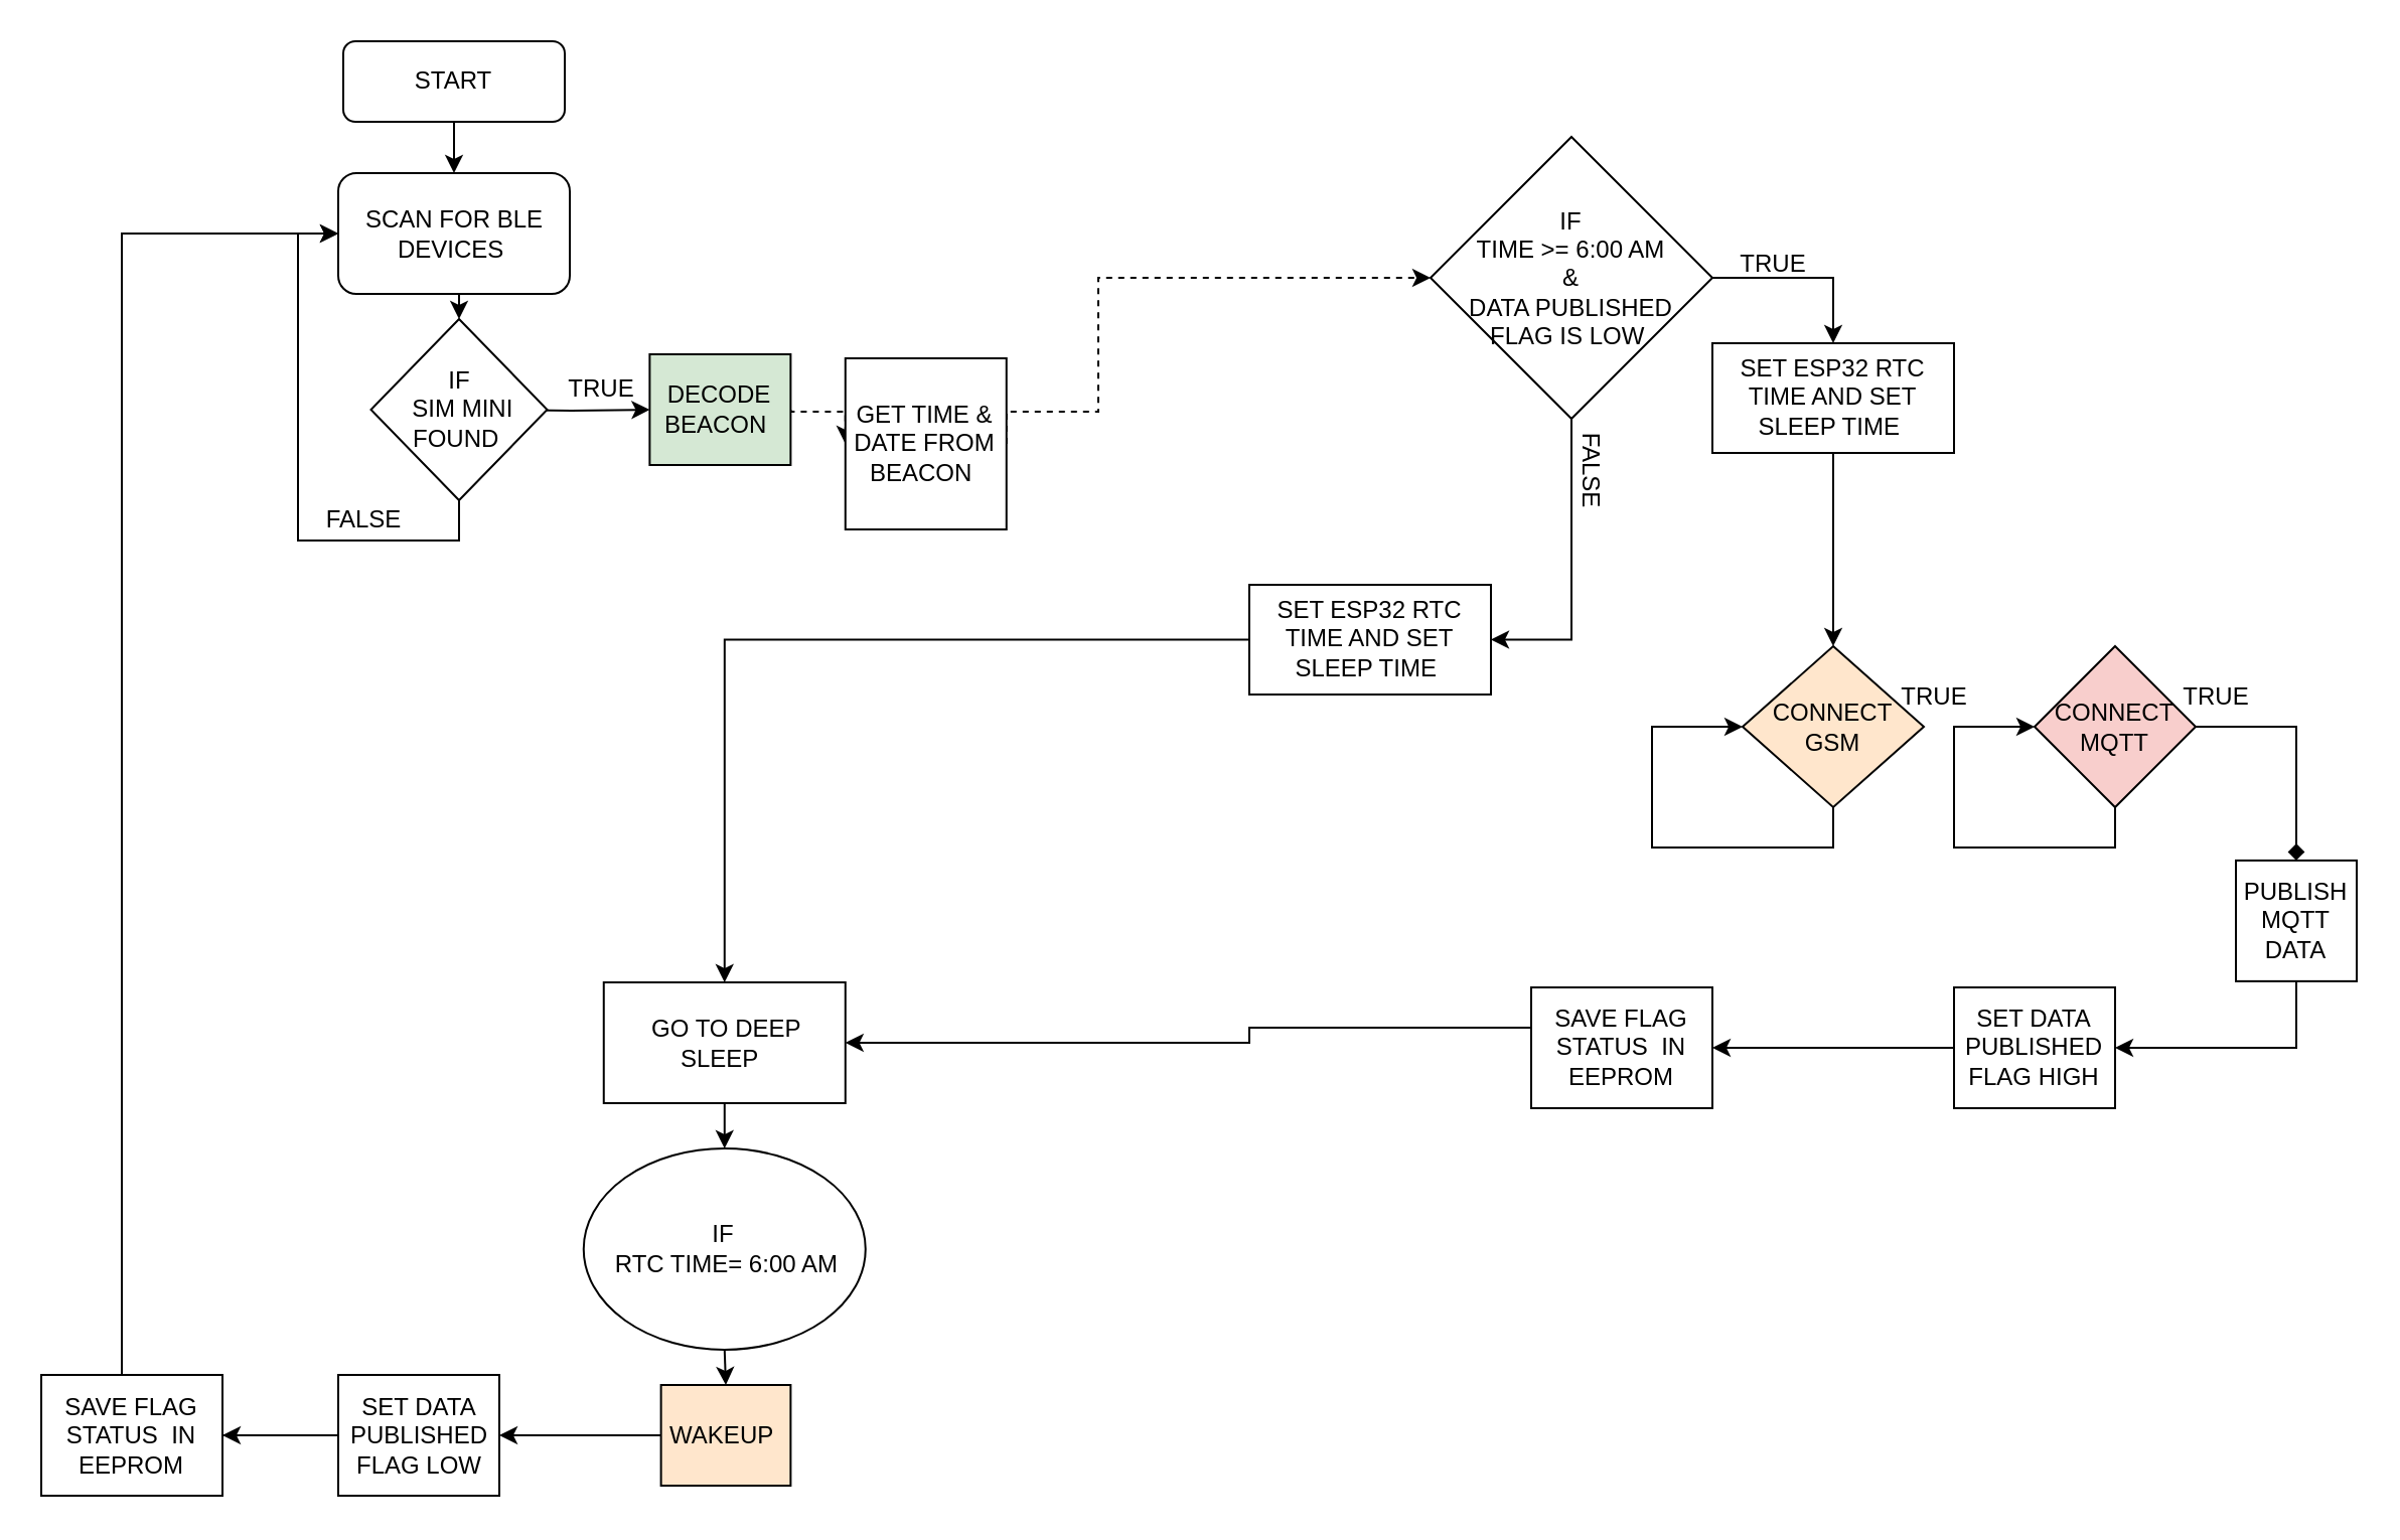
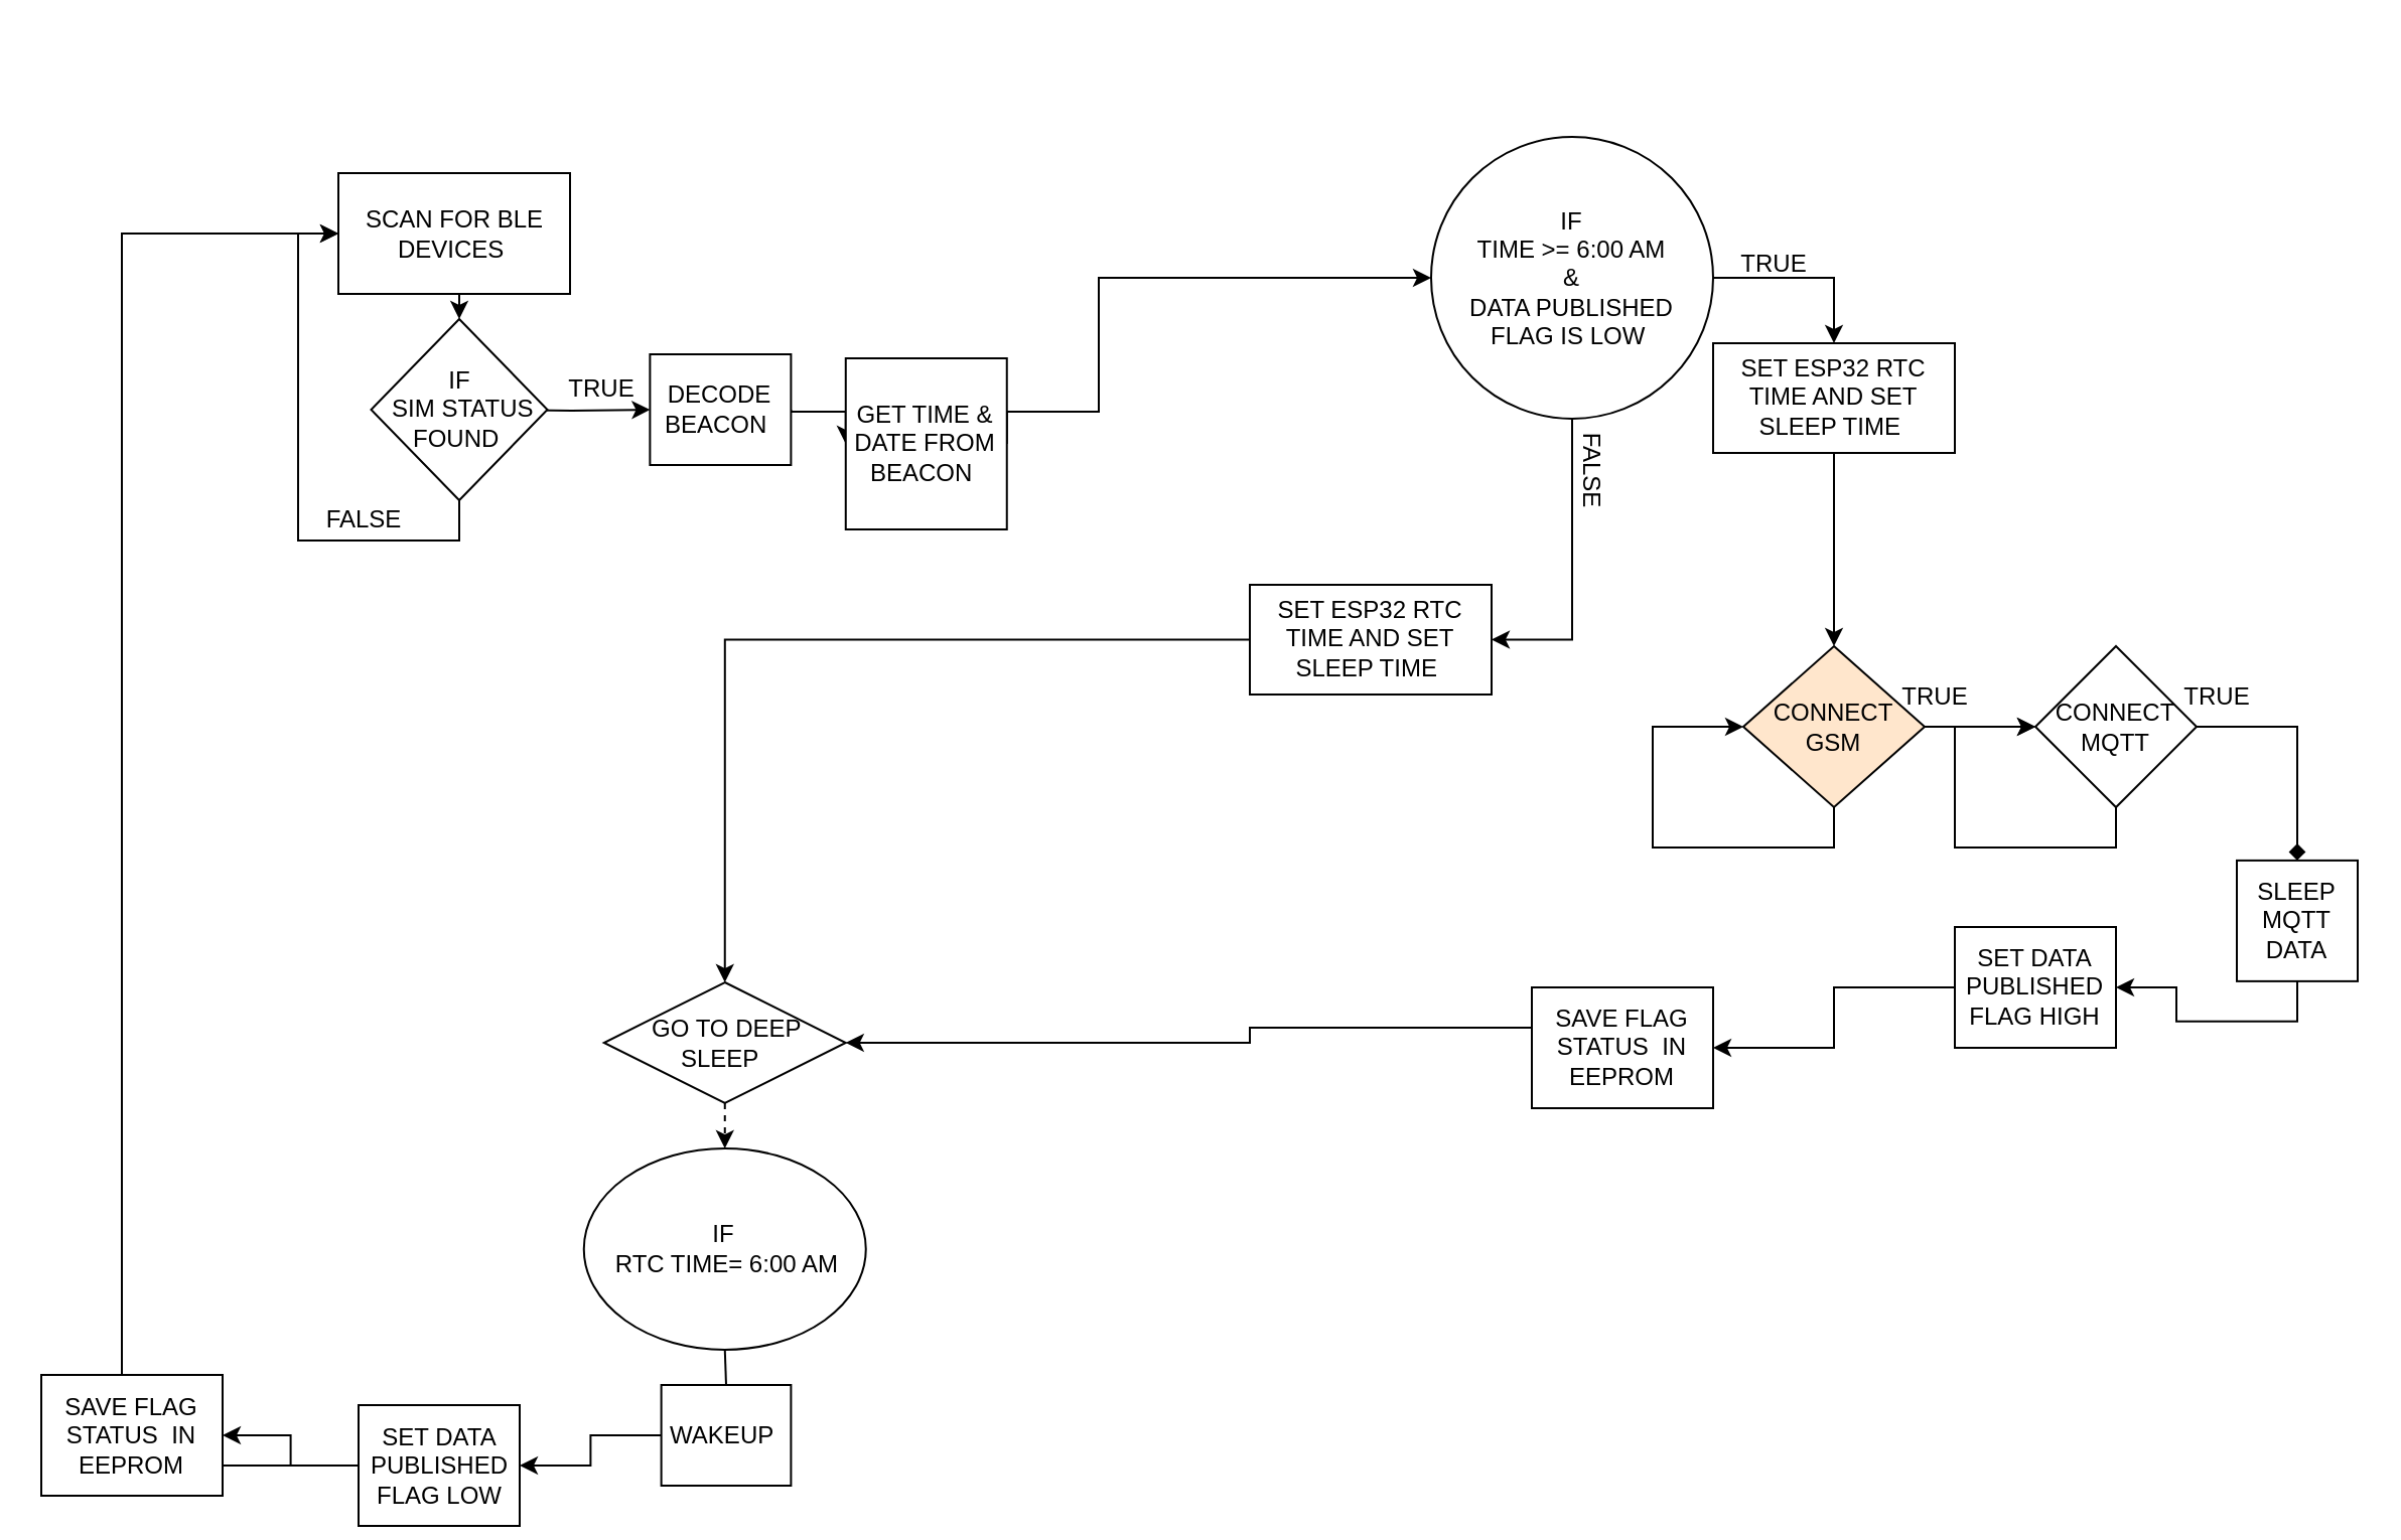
- <mxCell id="3" value="START" style="rounded=1;whiteSpace=wrap;html=1;" parent="1" vertex="1"><mxGeometry x="170" width="110" height="40" as="geometry" y="20" /></mxCell>
- <mxCell id="2" value="" style="edgeStyle=orthogonalEdgeStyle;rounded=0;orthogonalLoop=1;jettySize=auto;html=1;" parent="1" source="3" target="5" edge="1"><mxGeometry relative="1" as="geometry" /></mxCell>
- <mxCell id="5" value="SCAN FOR BLE DEVICES&amp;nbsp;" style="whiteSpace=wrap;html=1;rounded=1;" parent="1" vertex="1"><mxGeometry x="167.5" y="85.5" width="115" height="60" as="geometry" /></mxCell>
+ <mxCell id="5" value="SCAN FOR BLE DEVICES&amp;nbsp;" style="rounded=0;whiteSpace=wrap;html=1;" parent="1" vertex="1"><mxGeometry x="167.5" y="85.5" width="115" height="60" as="geometry" /></mxCell>
- <mxCell id="11" style="edgeStyle=orthogonalEdgeStyle;rounded=0;orthogonalLoop=1;jettySize=auto;html=1;exitX=1;exitY=0.5;exitDx=0;exitDy=0;entryX=0;entryY=0.5;entryDx=0;entryDy=0;dashed=1;" parent="1" source="12" target="32" edge="1"><mxGeometry relative="1" as="geometry"><mxPoint x="690" y="203" as="targetPoint" /><Array as="points"><mxPoint x="545" y="204" /><mxPoint x="545" y="138" /></Array></mxGeometry></mxCell>
+ <mxCell id="11" style="edgeStyle=orthogonalEdgeStyle;rounded=0;orthogonalLoop=1;jettySize=auto;html=1;exitX=1;exitY=0.5;exitDx=0;exitDy=0;entryX=0;entryY=0.5;entryDx=0;entryDy=0;" parent="1" source="12" target="32" edge="1"><mxGeometry relative="1" as="geometry"><mxPoint x="690" y="203" as="targetPoint" /><Array as="points"><mxPoint x="545" y="204" /><mxPoint x="545" y="138" /></Array></mxGeometry></mxCell>
- <mxCell id="32" value="IF &lt;br&gt;TIME &amp;gt;= 6:00 AM&lt;br&gt;&amp;amp;&lt;br&gt;DATA PUBLISHED &lt;br&gt;FLAG IS LOW&amp;nbsp;" style="rhombus;whiteSpace=wrap;html=1;rounded=0;" parent="1" vertex="1"><mxGeometry x="710" y="67.5" width="140" height="140" as="geometry" /></mxCell>
+ <mxCell id="32" value="IF &lt;br&gt;TIME &amp;gt;= 6:00 AM&lt;br&gt;&amp;amp;&lt;br&gt;DATA PUBLISHED &lt;br&gt;FLAG IS LOW&amp;nbsp;" style="ellipse;whiteSpace=wrap;html=1;" parent="1" vertex="1"><mxGeometry x="710" y="67.5" width="140" height="140" as="geometry" /></mxCell>
- <mxCell id="8" value="IF&lt;br&gt;&amp;nbsp;SIM MINI FOUND&amp;nbsp;" style="rhombus;whiteSpace=wrap;html=1;rounded=0;" parent="1" vertex="1"><mxGeometry x="183.75" y="158" width="87.5" height="90" as="geometry" /></mxCell>
+ <mxCell id="8" value="IF&lt;br&gt;&amp;nbsp;SIM STATUS FOUND&amp;nbsp;" style="rhombus;whiteSpace=wrap;html=1;rounded=0;" parent="1" vertex="1"><mxGeometry x="183.75" y="158" width="87.5" height="90" as="geometry" /></mxCell>
- <mxCell id="10" value="DECODE BEACON&amp;nbsp;" style="whiteSpace=wrap;html=1;rounded=0;fillColor=#d5e8d4;" parent="1" vertex="1"><mxGeometry x="322.19" y="175.5" width="70" height="55" as="geometry" /></mxCell>
+ <mxCell id="10" value="DECODE BEACON&amp;nbsp;" style="whiteSpace=wrap;html=1;rounded=0;" parent="1" vertex="1"><mxGeometry x="322.19" y="175.5" width="70" height="55" as="geometry" /></mxCell>
- <mxCell id="9" style="edgeStyle=orthogonalEdgeStyle;rounded=0;orthogonalLoop=1;jettySize=auto;html=1;exitX=1;exitY=0.5;exitDx=0;exitDy=0;entryX=0;entryY=0.5;entryDx=0;entryDy=0;dashed=1;" parent="1" source="10" target="12" edge="1"><mxGeometry relative="1" as="geometry"><Array as="points"><mxPoint x="412.19" y="204" /><mxPoint x="412.19" y="204" /></Array></mxGeometry></mxCell>
+ <mxCell id="9" style="edgeStyle=orthogonalEdgeStyle;rounded=0;orthogonalLoop=1;jettySize=auto;html=1;exitX=1;exitY=0.5;exitDx=0;exitDy=0;entryX=0;entryY=0.5;entryDx=0;entryDy=0;" parent="1" source="10" target="12" edge="1"><mxGeometry relative="1" as="geometry"><Array as="points"><mxPoint x="412.19" y="204" /><mxPoint x="412.19" y="204" /></Array></mxGeometry></mxCell>
+ <mxCell id="19" value="" style="edgeStyle=orthogonalEdgeStyle;rounded=0;orthogonalLoop=1;jettySize=auto;html=1;exitX=1;exitY=0.5;exitDx=0;exitDy=0;" parent="1" source="21" target="23" edge="1"><mxGeometry relative="1" as="geometry" /></mxCell>
- <mxCell id="23" value="CONNECT MQTT" style="rhombus;whiteSpace=wrap;html=1;rounded=0;fillColor=#f8cecc;" parent="1" vertex="1"><mxGeometry x="1010" y="320.5" width="80" height="80" as="geometry" /></mxCell>
+ <mxCell id="23" value="CONNECT MQTT" style="rhombus;whiteSpace=wrap;html=1;rounded=0;" parent="1" vertex="1"><mxGeometry x="1010" y="320.5" width="80" height="80" as="geometry" /></mxCell>
- <mxCell id="26" value="PUBLISH MQTT DATA" style="whiteSpace=wrap;html=1;rounded=0;" parent="1" vertex="1"><mxGeometry x="1110" y="426.94" width="60" height="60" as="geometry" /></mxCell>
+ <mxCell id="26" value="SLEEP MQTT DATA" style="whiteSpace=wrap;html=1;rounded=0;" parent="1" vertex="1"><mxGeometry x="1110" y="426.94" width="60" height="60" as="geometry" /></mxCell>
- <mxCell id="14" value="&amp;nbsp;GO TO DEEP SLEEP&amp;nbsp;" style="whiteSpace=wrap;html=1;rounded=0;" parent="1" vertex="1"><mxGeometry x="299.38" y="487.5" width="120" height="60" as="geometry" /></mxCell>
+ <mxCell id="14" value="&amp;nbsp;GO TO DEEP SLEEP&amp;nbsp;" style="rhombus;whiteSpace=wrap;html=1;" parent="1" vertex="1"><mxGeometry x="299.38" y="487.5" width="120" height="60" as="geometry" /></mxCell>
- <mxCell id="35" value="SET DATA PUBLISHED FLAG HIGH" style="rounded=0;whiteSpace=wrap;html=1;" parent="1" vertex="1"><mxGeometry x="970" y="490" width="80" height="60" as="geometry" /></mxCell>
+ <mxCell id="35" value="SET DATA PUBLISHED FLAG HIGH" style="rounded=0;whiteSpace=wrap;html=1;" parent="1" vertex="1"><mxGeometry x="970" y="460" width="80" height="60" as="geometry" /></mxCell>
- <mxCell id="13" style="edgeStyle=orthogonalEdgeStyle;rounded=0;orthogonalLoop=1;jettySize=auto;html=1;exitX=0.5;exitY=1;exitDx=0;exitDy=0;entryX=0.5;entryY=0;entryDx=0;entryDy=0;" parent="1" source="14" target="16" edge="1"><mxGeometry relative="1" as="geometry" /></mxCell>
+ <mxCell id="13" style="edgeStyle=orthogonalEdgeStyle;rounded=0;orthogonalLoop=1;jettySize=auto;html=1;exitX=0.5;exitY=1;exitDx=0;exitDy=0;entryX=0.5;entryY=0;entryDx=0;entryDy=0;dashed=1;" parent="1" source="14" target="16" edge="1"><mxGeometry relative="1" as="geometry" /></mxCell>
- <mxCell id="15" style="edgeStyle=orthogonalEdgeStyle;rounded=0;orthogonalLoop=1;jettySize=auto;html=1;exitX=0.5;exitY=1;exitDx=0;exitDy=0;entryX=0.5;entryY=0;entryDx=0;entryDy=0;" parent="1" source="16" target="18" edge="1"><mxGeometry relative="1" as="geometry" /></mxCell>
+ <mxCell id="15" style="edgeStyle=orthogonalEdgeStyle;rounded=0;orthogonalLoop=1;jettySize=auto;html=1;exitX=0.5;exitY=1;exitDx=0;exitDy=0;entryX=0.5;entryY=0;entryDx=0;entryDy=0;endArrow=none;" parent="1" source="16" target="18" edge="1"><mxGeometry relative="1" as="geometry" /></mxCell>
- <mxCell id="41" value="SET DATA PUBLISHED FLAG LOW" style="rounded=0;whiteSpace=wrap;html=1;" parent="1" vertex="1"><mxGeometry x="167.5" y="682.5" width="80" height="60" as="geometry" /></mxCell>
+ <mxCell id="41" value="SET DATA PUBLISHED FLAG LOW" style="rounded=0;whiteSpace=wrap;html=1;" parent="1" vertex="1"><mxGeometry x="177.5" y="697.5" width="80" height="60" as="geometry" /></mxCell>
- <mxCell id="18" value="WAKEUP&amp;nbsp;&lt;br&gt;" style="whiteSpace=wrap;html=1;rounded=0;fillColor=#ffe6cc;" parent="1" vertex="1"><mxGeometry x="327.81" y="687.5" width="64.38" height="50" as="geometry" /></mxCell>
+ <mxCell id="18" value="WAKEUP&amp;nbsp;&lt;br&gt;" style="whiteSpace=wrap;html=1;rounded=0;" parent="1" vertex="1"><mxGeometry x="327.81" y="687.5" width="64.38" height="50" as="geometry" /></mxCell>
